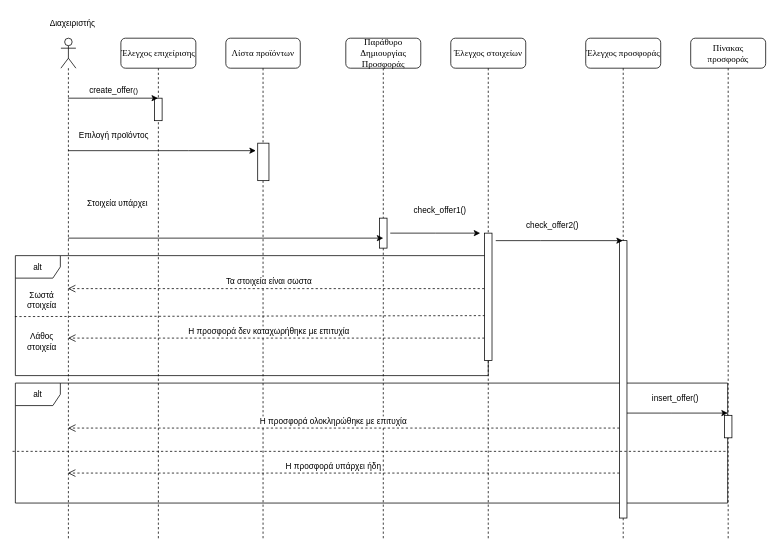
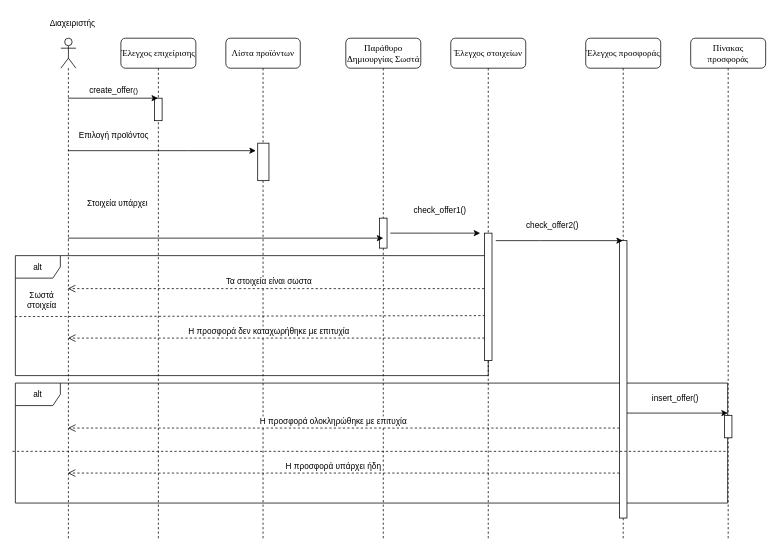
- <mxCell id="10" value="Παράθυρο Δημιουργίας Προσφοράς" style="shape=umlLifeline;perimeter=lifelinePerimeter;whiteSpace=wrap;html=1;container=1;collapsible=0;recursiveResize=0;outlineConnect=0;rounded=1;shadow=0;comic=0;labelBackgroundColor=none;strokeWidth=1;fontFamily=Verdana;fontSize=12;align=center;" parent="1" vertex="1"><mxGeometry x="460.72" y="50" width="100" height="670" as="geometry" /></mxCell>
+ <mxCell id="10" value="Παράθυρο Δημιουργίας Σωστά" style="shape=umlLifeline;perimeter=lifelinePerimeter;whiteSpace=wrap;html=1;container=1;collapsible=0;recursiveResize=0;outlineConnect=0;rounded=1;shadow=0;comic=0;labelBackgroundColor=none;strokeWidth=1;fontFamily=Verdana;fontSize=12;align=center;" parent="1" vertex="1"><mxGeometry x="460.72" y="50" width="100" height="670" as="geometry" /></mxCell>
- <mxCell id="35" value="Λάθος &lt;br&gt;στοιχεία" style="text;html=1;align=center;verticalAlign=middle;resizable=0;points=[];autosize=1;strokeColor=none;fillColor=none;fontSize=11;" vertex="1" parent="1"><mxGeometry x="30" y="440" width="50" height="30" as="geometry" /></mxCell>
